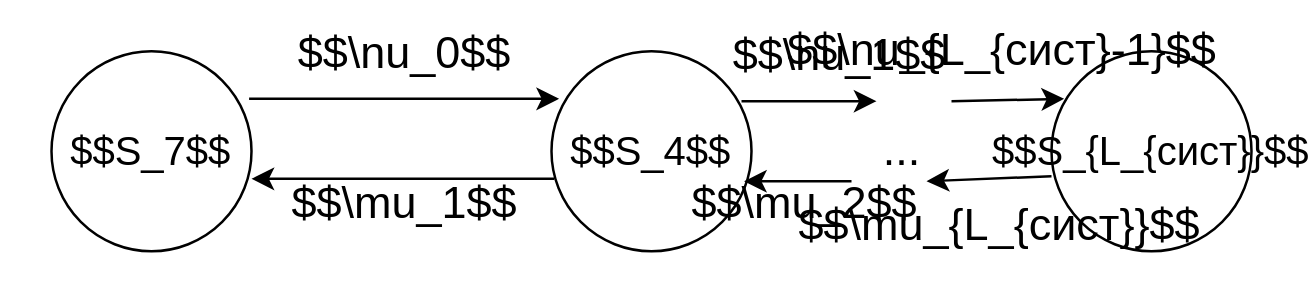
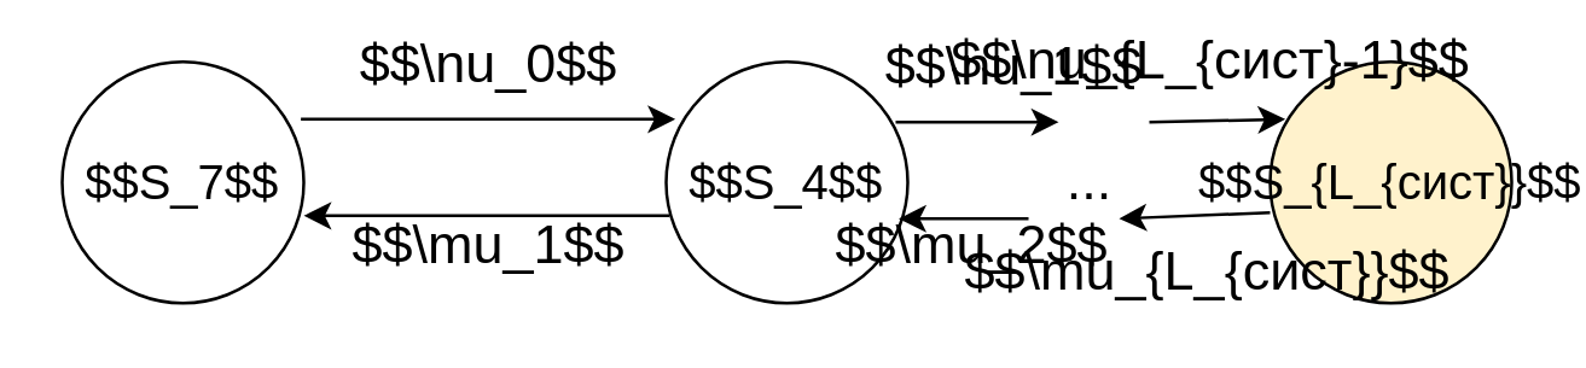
- <mxCell id="4" value="&lt;font style=&quot;font-size: 16px;&quot;&gt;$$S_{L_{сист}}$$&lt;/font&gt;" style="ellipse;whiteSpace=wrap;html=1;" vertex="1" parent="1"><mxGeometry x="420" y="20" width="80" height="80" as="geometry" /></mxCell>
+ <mxCell id="4" value="&lt;font style=&quot;font-size: 16px;&quot;&gt;$$S_{L_{сист}}$$&lt;/font&gt;" style="ellipse;whiteSpace=wrap;html=1;fillColor=#fff2cc;" vertex="1" parent="1"><mxGeometry x="420" y="20" width="80" height="80" as="geometry" /></mxCell>
